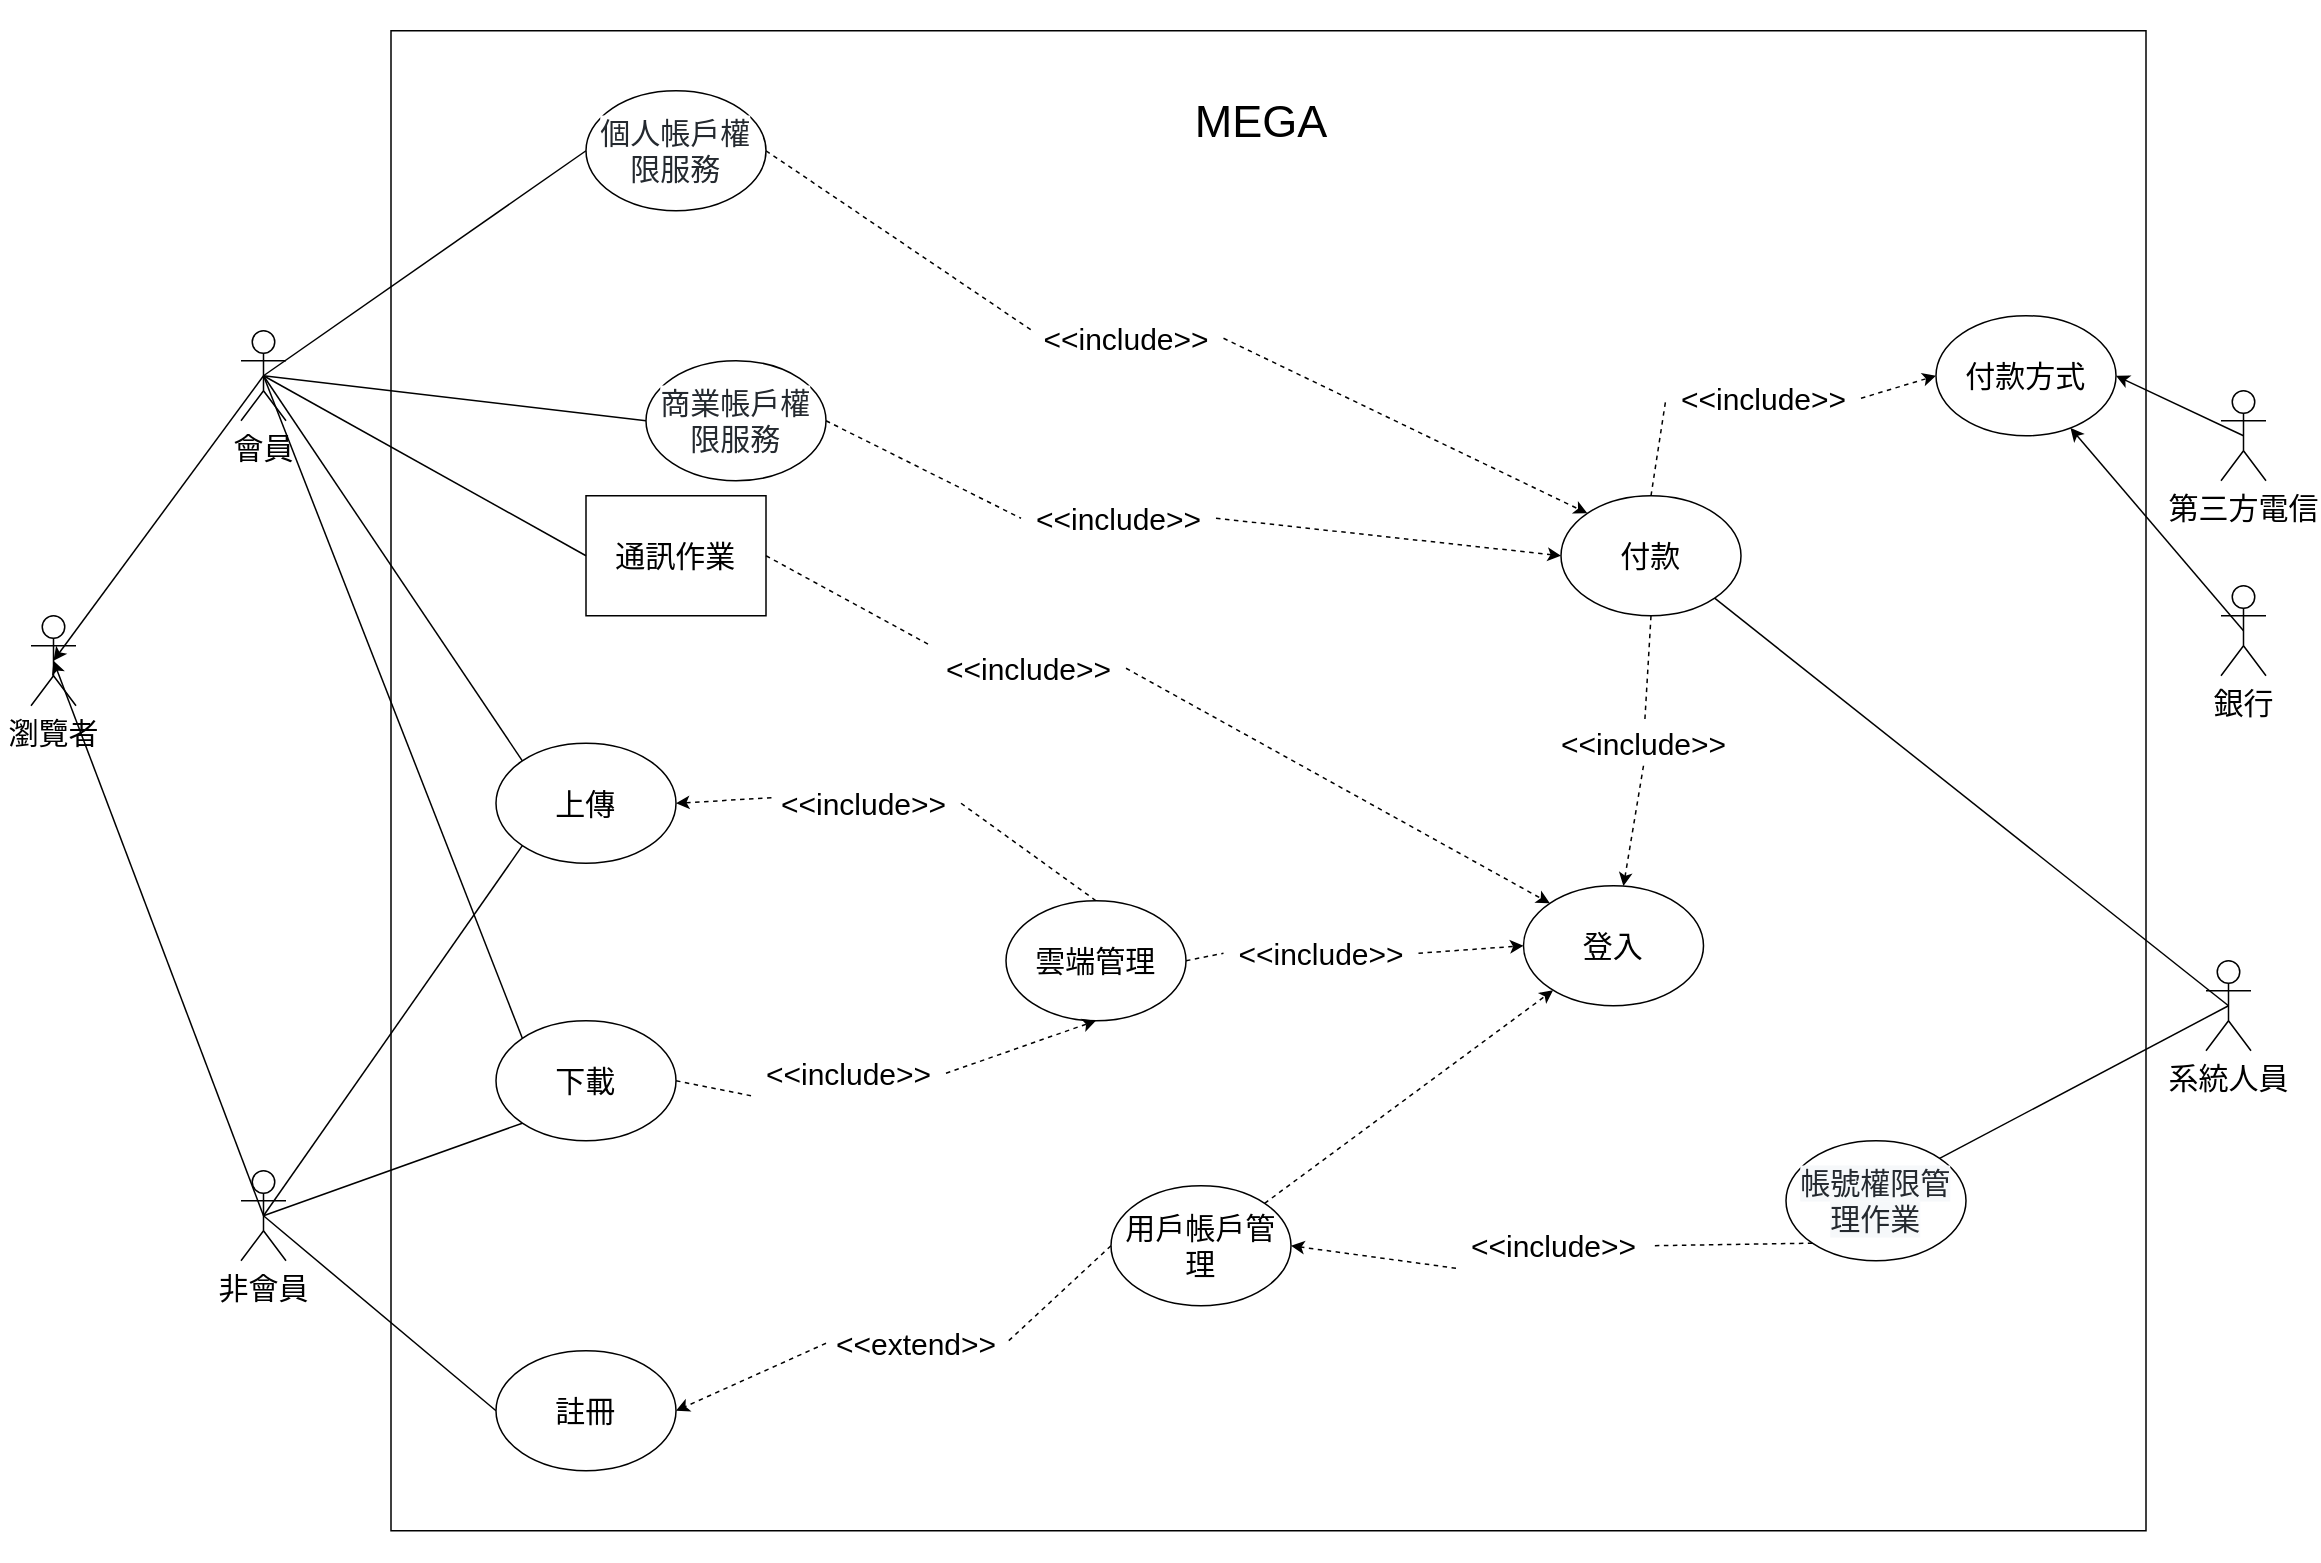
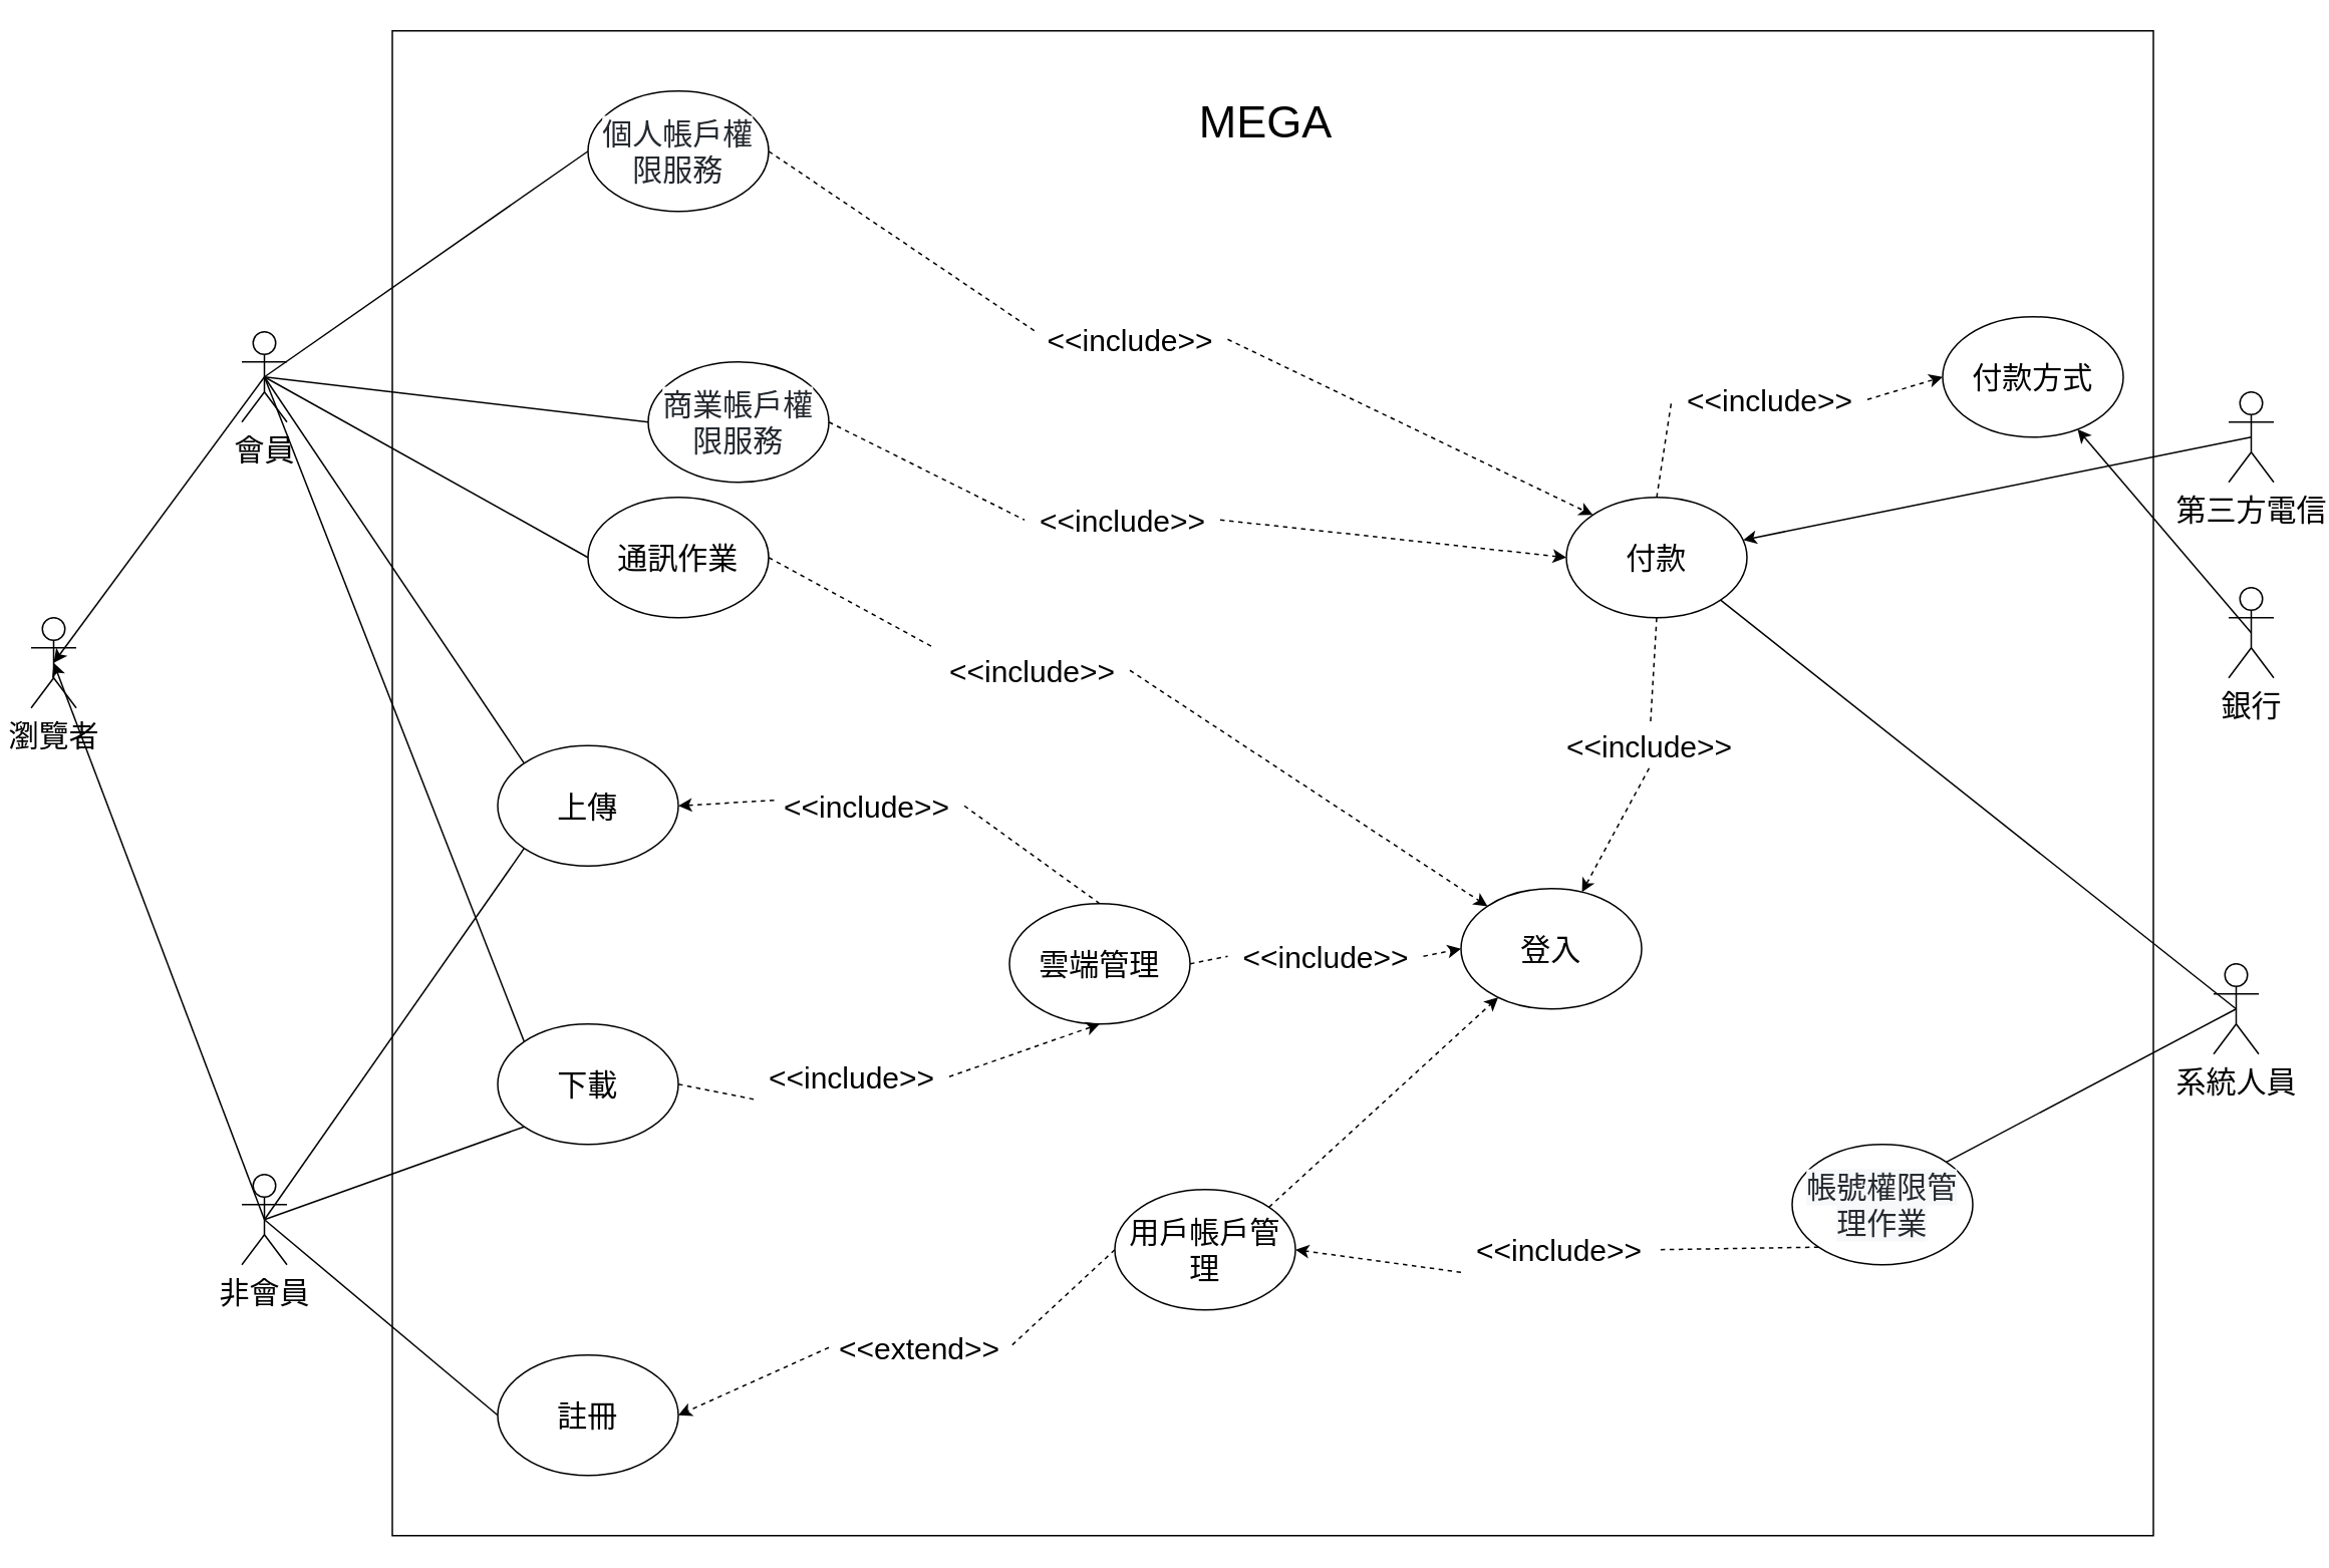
- <mxCell id="48" style="edgeStyle=none;rounded=0;orthogonalLoop=1;jettySize=auto;html=1;exitX=0.5;exitY=0.5;exitDx=0;exitDy=0;exitPerimeter=0;entryX=1;entryY=0.5;entryDx=0;entryDy=0;fontSize=20;endArrow=classic;endFill=1;elbow=vertical;" edge="1" parent="1" source="49" target="46"><mxGeometry relative="1" as="geometry" /></mxCell>
+ <mxCell id="48" style="edgeStyle=none;rounded=0;orthogonalLoop=1;jettySize=auto;html=1;exitX=0.5;exitY=0.5;exitDx=0;exitDy=0;exitPerimeter=0;fontSize=20;endArrow=classic;endFill=1;elbow=vertical;" edge="1" parent="1" source="49" target="39"><mxGeometry relative="1" as="geometry" /></mxCell>
- <mxCell id="22" value="通訊作業" style="whiteSpace=wrap;html=1;fontSize=20;rounded=0;" vertex="1" parent="1"><mxGeometry x="390" y="330" width="120" height="80" as="geometry" /></mxCell>
+ <mxCell id="22" value="通訊作業" style="ellipse;whiteSpace=wrap;html=1;fontSize=20;" vertex="1" parent="1"><mxGeometry x="390" y="330" width="120" height="80" as="geometry" /></mxCell>
- <mxCell id="3" value="&lt;font style=&quot;font-size: 20px;&quot;&gt;登入&lt;/font&gt;" style="ellipse;whiteSpace=wrap;html=1;" vertex="1" parent="1"><mxGeometry x="1015" y="590" width="120" height="80" as="geometry" /></mxCell>
+ <mxCell id="3" value="&lt;font style=&quot;font-size: 20px;&quot;&gt;登入&lt;/font&gt;" style="ellipse;whiteSpace=wrap;html=1;" vertex="1" parent="1"><mxGeometry x="970" y="590" width="120" height="80" as="geometry" /></mxCell>
